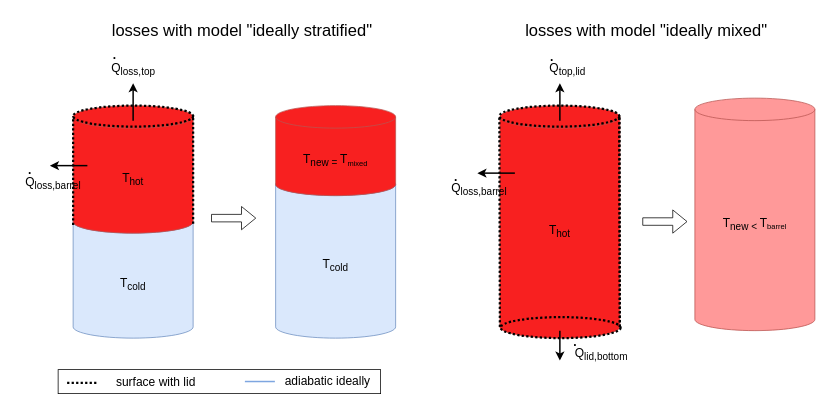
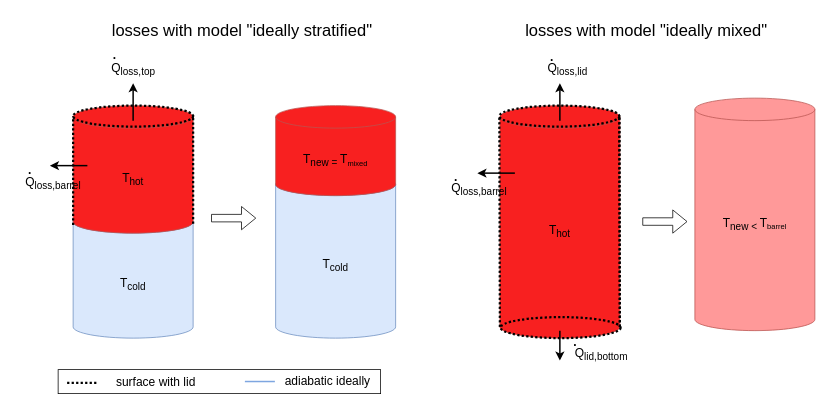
- <mxCell id="19" value="Q&lt;sub&gt;top,lid&lt;/sub&gt;" style="text;html=1;align=center;verticalAlign=middle;resizable=0;points=[];autosize=1;strokeColor=none;fillColor=none;fontSize=16;" parent="1" vertex="1"><mxGeometry x="716" y="71" width="80" height="40" as="geometry" /></mxCell>
+ <mxCell id="19" value="Q&lt;sub&gt;loss,lid&lt;/sub&gt;" style="text;html=1;align=center;verticalAlign=middle;resizable=0;points=[];autosize=1;strokeColor=none;fillColor=none;fontSize=16;" parent="1" vertex="1"><mxGeometry x="716" y="71" width="80" height="40" as="geometry" /></mxCell>
